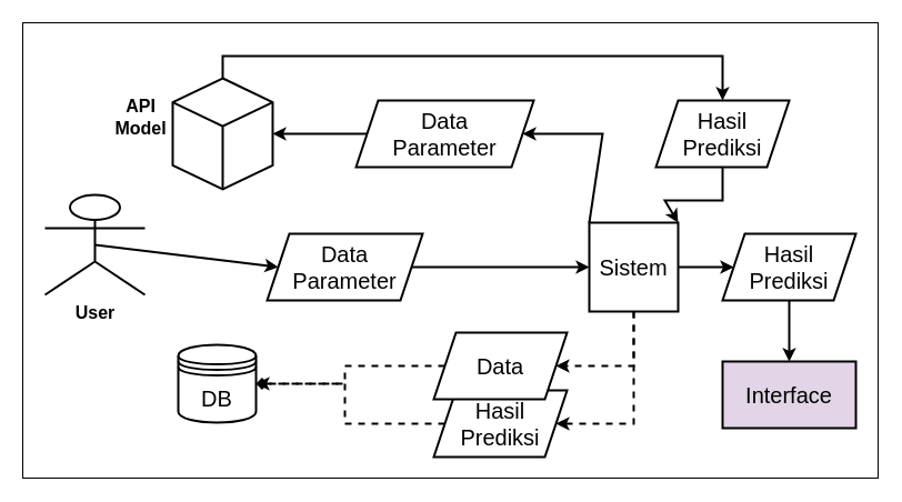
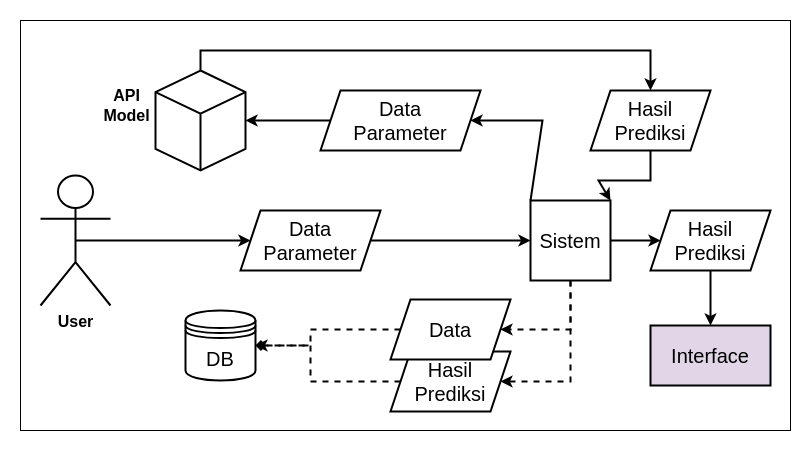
- <mxCell id="4" value="&lt;font style=&quot;font-size: 16px&quot;&gt;&lt;b&gt;User&lt;/b&gt;&lt;/font&gt;" style="shape=umlActor;verticalLabelPosition=bottom;verticalAlign=top;html=1;outlineConnect=0;strokeWidth=2;" parent="2" vertex="1"><mxGeometry x="20" y="155" width="90" height="90" as="geometry" /></mxCell>
+ <mxCell id="4" value="&lt;font style=&quot;font-size: 16px&quot;&gt;&lt;b&gt;User&lt;/b&gt;&lt;/font&gt;" style="shape=umlActor;verticalLabelPosition=bottom;verticalAlign=top;html=1;outlineConnect=0;strokeWidth=2;" parent="2" vertex="1"><mxGeometry x="20" y="155" width="70" height="130" as="geometry" /></mxCell>
- <mxCell id="28" value="&lt;font style=&quot;font-size: 20px&quot;&gt;DB&lt;/font&gt;" style="shape=datastore;whiteSpace=wrap;html=1;strokeWidth=2;" parent="2" vertex="1"><mxGeometry x="140" y="290" width="70" height="70" as="geometry" /></mxCell>
+ <mxCell id="28" value="&lt;font style=&quot;font-size: 20px&quot;&gt;DB&lt;/font&gt;" style="shape=datastore;whiteSpace=wrap;html=1;strokeWidth=2;" parent="2" vertex="1"><mxGeometry x="165" y="290" width="70" height="70" as="geometry" /></mxCell>
